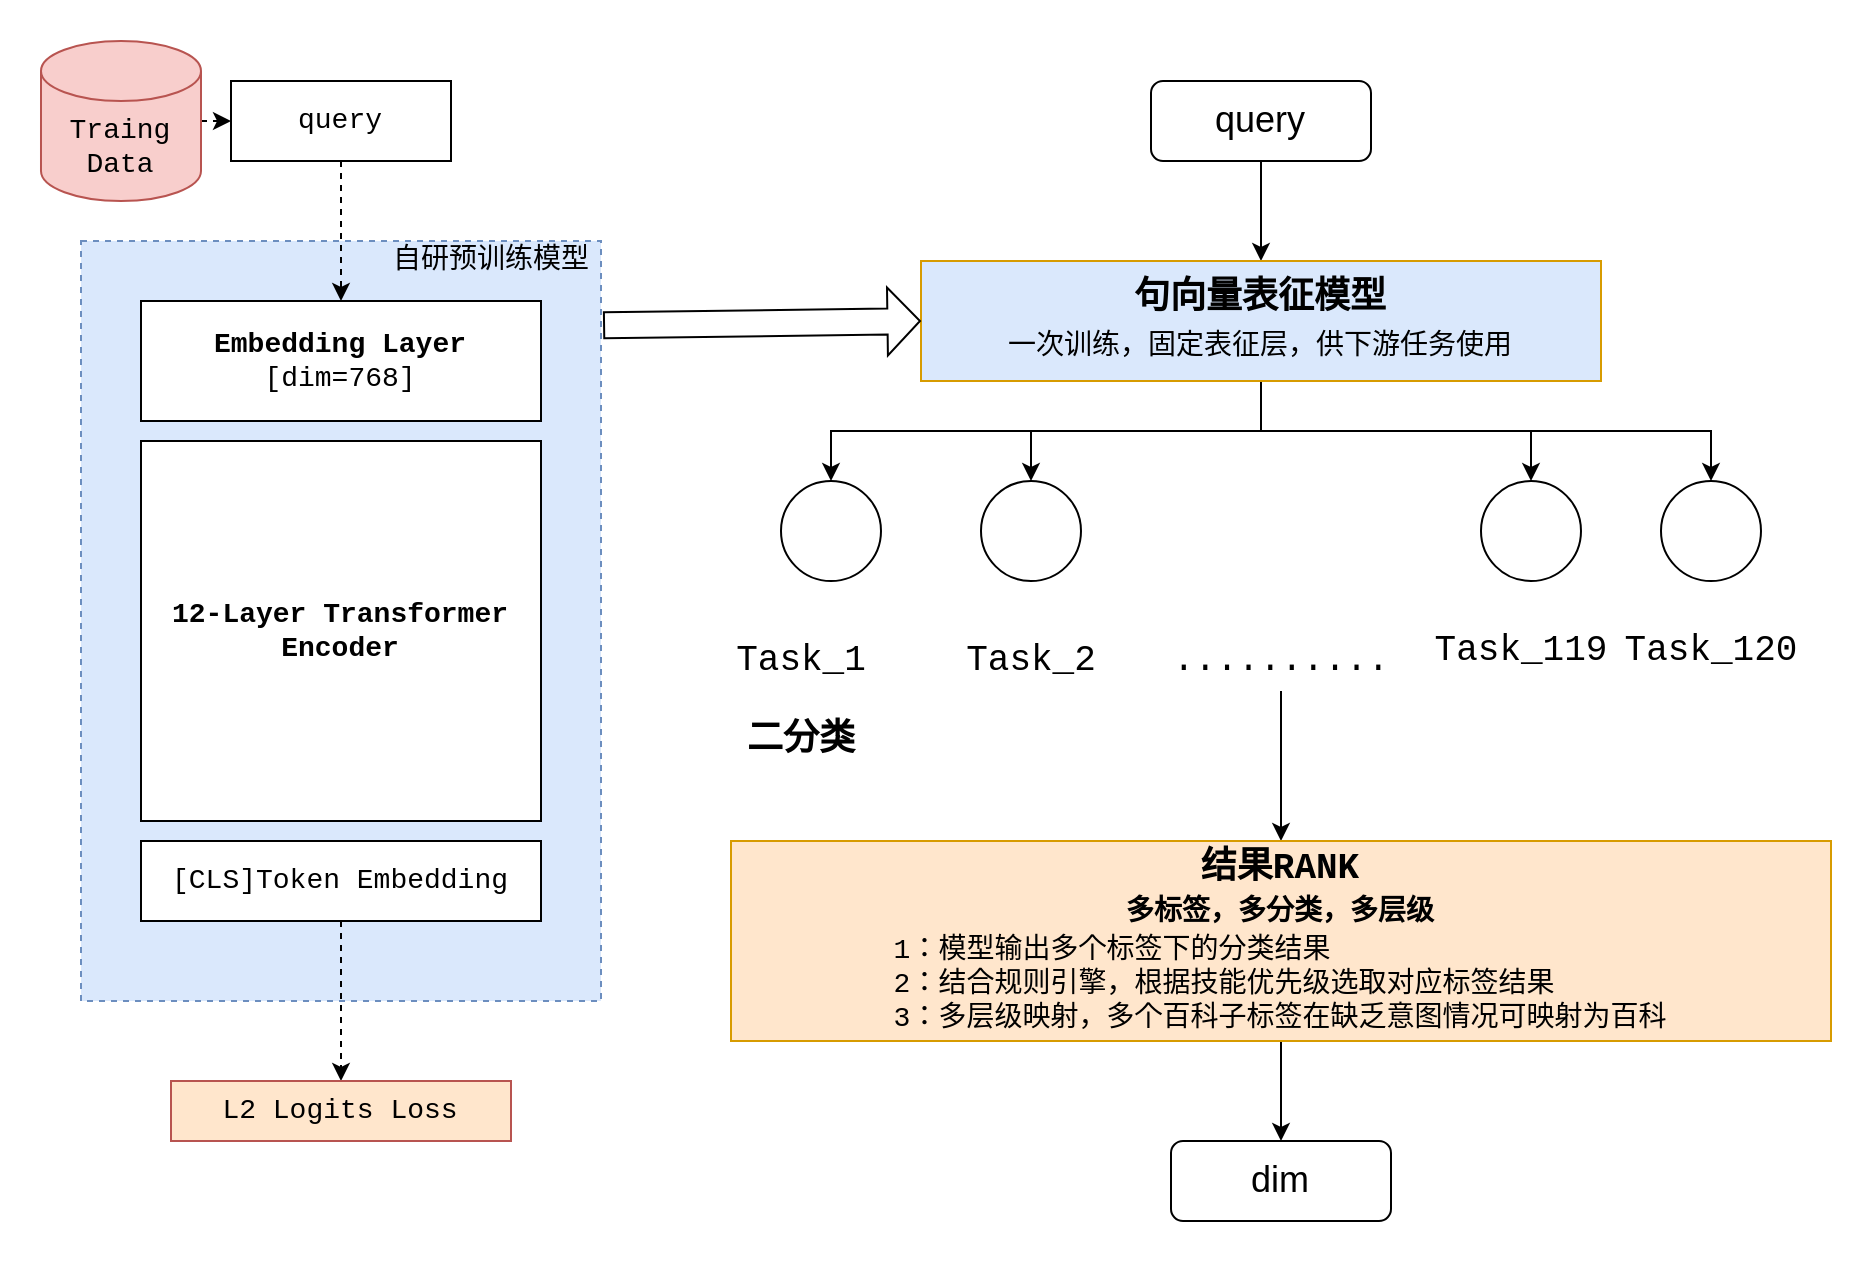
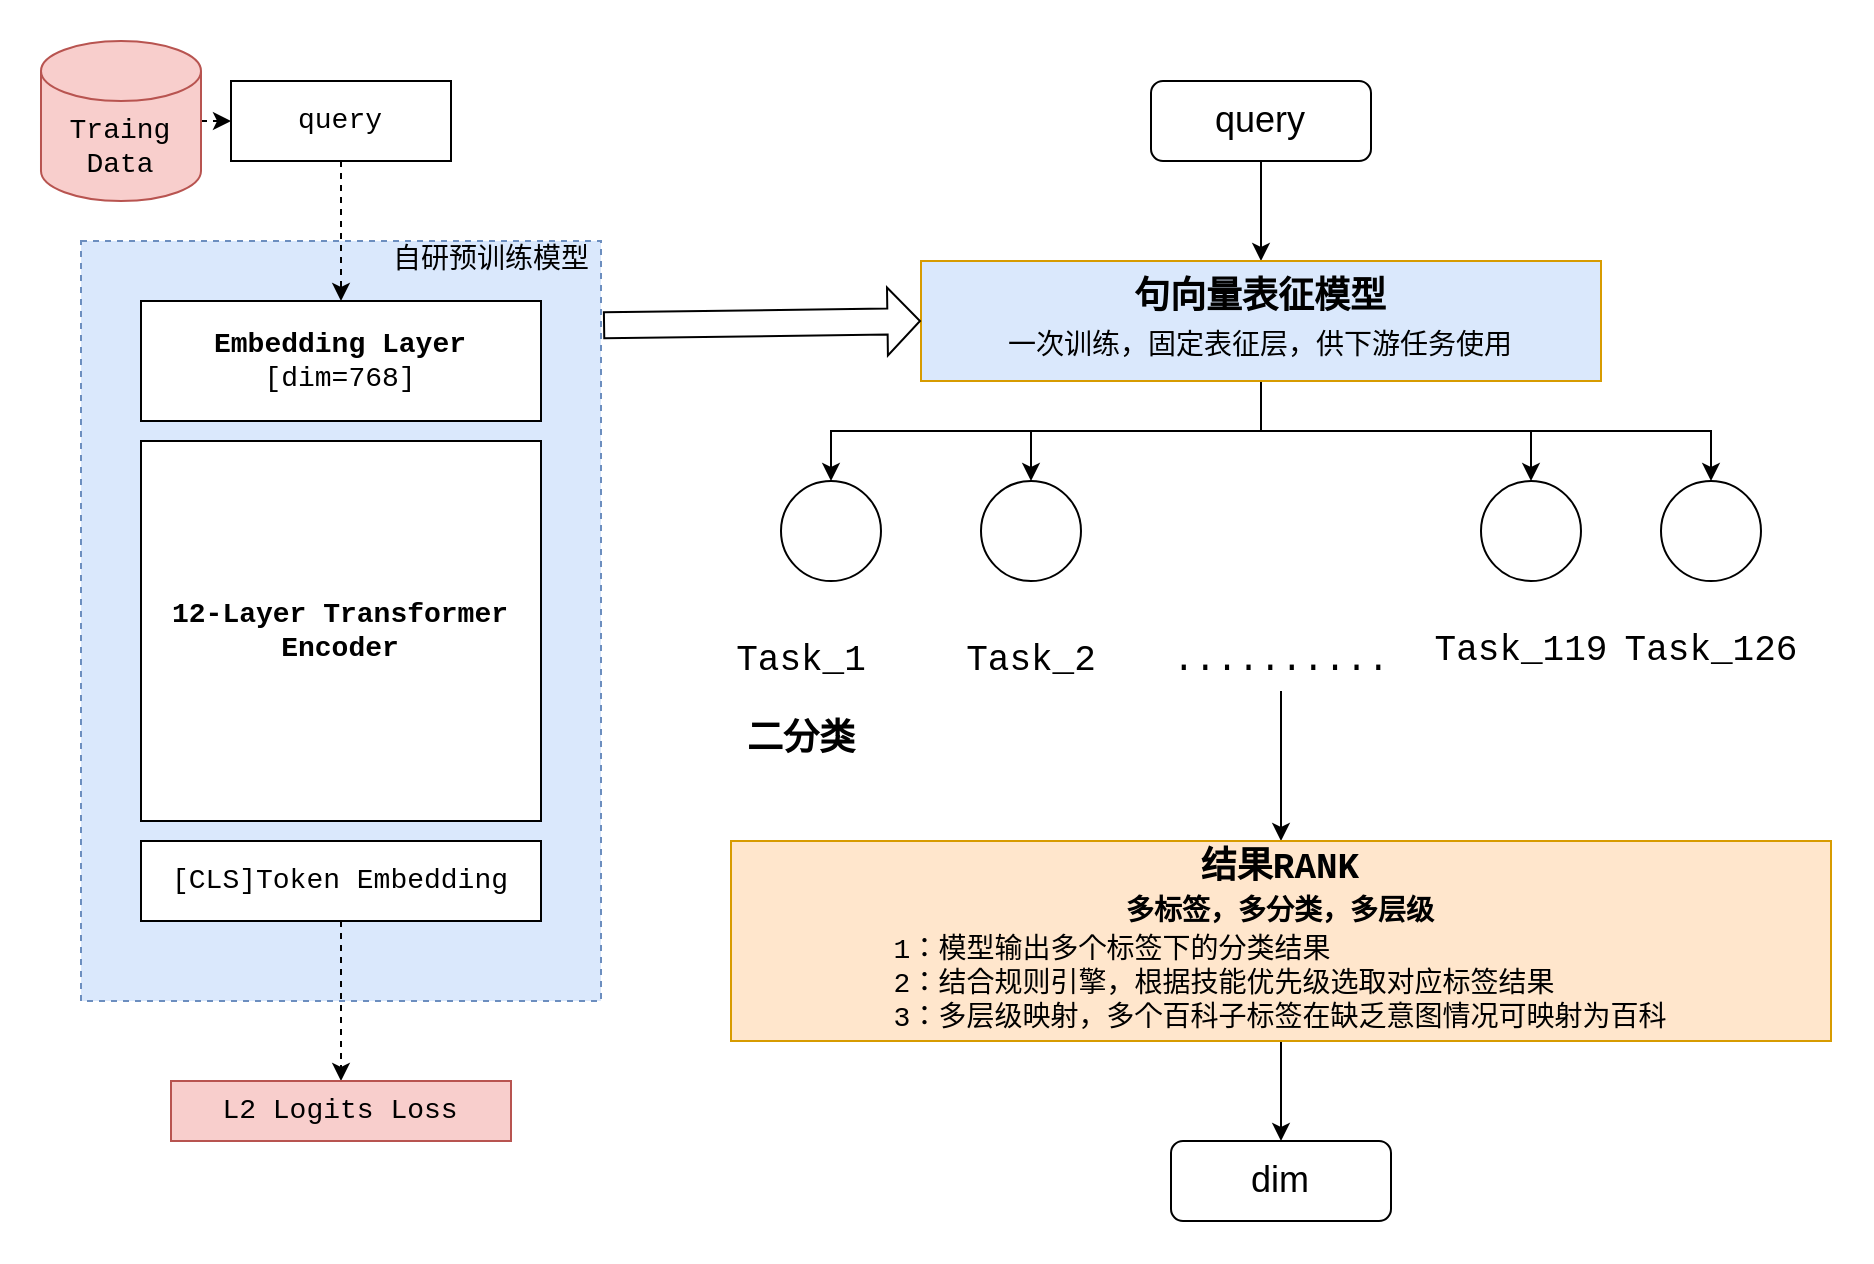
- <mxCell id="16" value="Task_120" style="text;html=1;align=center;verticalAlign=middle;resizable=0;points=[];autosize=1;strokeColor=none;fillColor=none;fontSize=18;fontFamily=Courier New;" vertex="1" parent="1"><mxGeometry x="805" y="310" width="100" height="30" as="geometry" /></mxCell>
+ <mxCell id="16" value="Task_126" style="text;html=1;align=center;verticalAlign=middle;resizable=0;points=[];autosize=1;strokeColor=none;fillColor=none;fontSize=18;fontFamily=Courier New;" vertex="1" parent="1"><mxGeometry x="805" y="310" width="100" height="30" as="geometry" /></mxCell>
- <mxCell id="30" value="L2 Logits Loss" style="rounded=0;whiteSpace=wrap;html=1;fontFamily=Courier New;fontSize=14;align=center;fillColor=#ffe6cc;strokeColor=#b85450;" vertex="1" parent="1"><mxGeometry x="85" y="540" width="170" height="30" as="geometry" /></mxCell>
+ <mxCell id="30" value="L2 Logits Loss" style="rounded=0;whiteSpace=wrap;html=1;fontFamily=Courier New;fontSize=14;align=center;fillColor=#f8cecc;strokeColor=#b85450;" vertex="1" parent="1"><mxGeometry x="85" y="540" width="170" height="30" as="geometry" /></mxCell>
